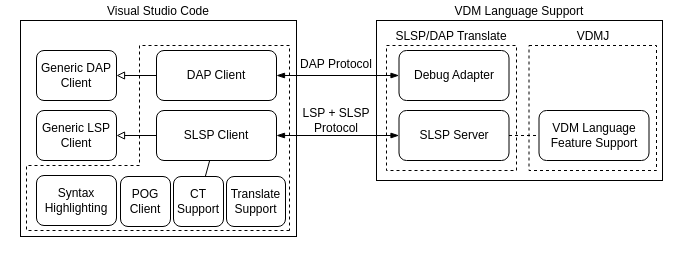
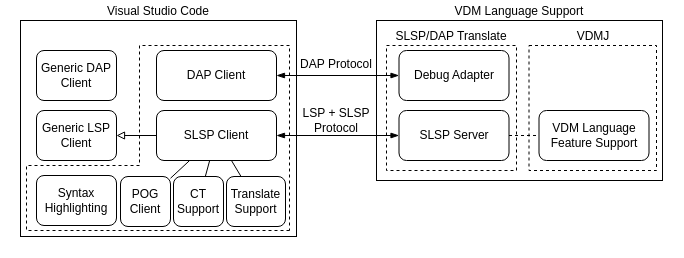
- <mxCell id="9" style="edgeStyle=orthogonalEdgeStyle;rounded=0;orthogonalLoop=1;jettySize=auto;html=1;exitX=0;exitY=0.5;exitDx=0;exitDy=0;entryX=1;entryY=0.5;entryDx=0;entryDy=0;endArrow=block;endFill=0;" parent="1" source="10" target="19" edge="1"><mxGeometry relative="1" as="geometry" /></mxCell>
+ <mxCell id="23" value="" style="endArrow=none;html=1;" parent="1" source="8" target="22" edge="1"><mxGeometry width="50" height="50" relative="1" as="geometry"><mxPoint x="166" y="110" as="sourcePoint" /><mxPoint x="164" y="100" as="targetPoint" /></mxGeometry></mxCell>
+ <mxCell id="27" value="" style="endArrow=none;html=1;" edge="1" parent="1" source="8" target="26"><mxGeometry width="50" height="50" relative="1" as="geometry"><mxPoint x="216" y="163" as="sourcePoint" /><mxPoint x="216" y="186" as="targetPoint" /></mxGeometry></mxCell>
